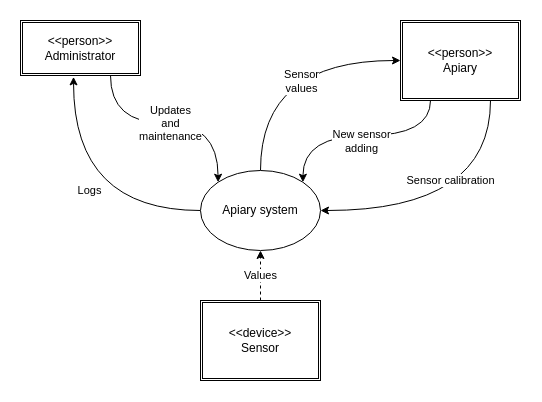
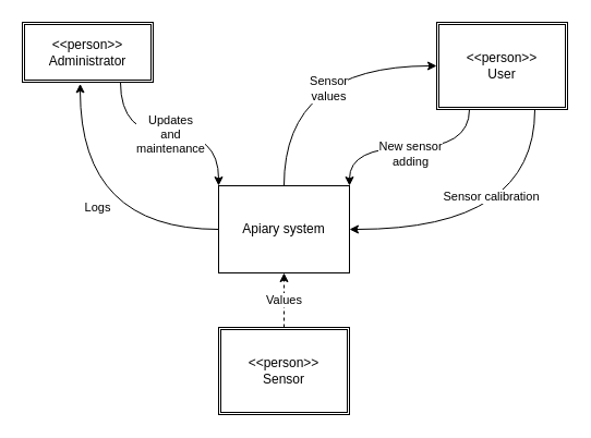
- <mxCell id="13" value="&amp;lt;&amp;lt;person&amp;gt;&amp;gt;&lt;br&gt;Apiary" style="shape=ext;double=1;rounded=0;whiteSpace=wrap;html=1;" parent="1" vertex="1"><mxGeometry x="400" y="20" width="120" height="80" as="geometry" /></mxCell>
+ <mxCell id="13" value="&amp;lt;&amp;lt;person&amp;gt;&amp;gt;&lt;br&gt;User" style="shape=ext;double=1;rounded=0;whiteSpace=wrap;html=1;" parent="1" vertex="1"><mxGeometry x="400" y="20" width="120" height="80" as="geometry" /></mxCell>
- <mxCell id="5" value="Apiary system" style="ellipse;whiteSpace=wrap;html=1;" parent="1" vertex="1"><mxGeometry x="200" y="170" width="120" height="80" as="geometry" /></mxCell>
+ <mxCell id="5" value="Apiary system" style="whiteSpace=wrap;html=1;rounded=0;" parent="1" vertex="1"><mxGeometry x="200" y="170" width="120" height="80" as="geometry" /></mxCell>
- <mxCell id="7" value="&amp;lt;&amp;lt;device&amp;gt;&amp;gt;&lt;br&gt;Sensor" style="shape=ext;double=1;rounded=0;whiteSpace=wrap;html=1;" parent="1" vertex="1"><mxGeometry x="200" y="300" width="120" height="80" as="geometry" /></mxCell>
+ <mxCell id="7" value="&amp;lt;&amp;lt;person&amp;gt;&amp;gt;&lt;br&gt;Sensor" style="shape=ext;double=1;rounded=0;whiteSpace=wrap;html=1;" parent="1" vertex="1"><mxGeometry x="200" y="300" width="120" height="80" as="geometry" /></mxCell>
